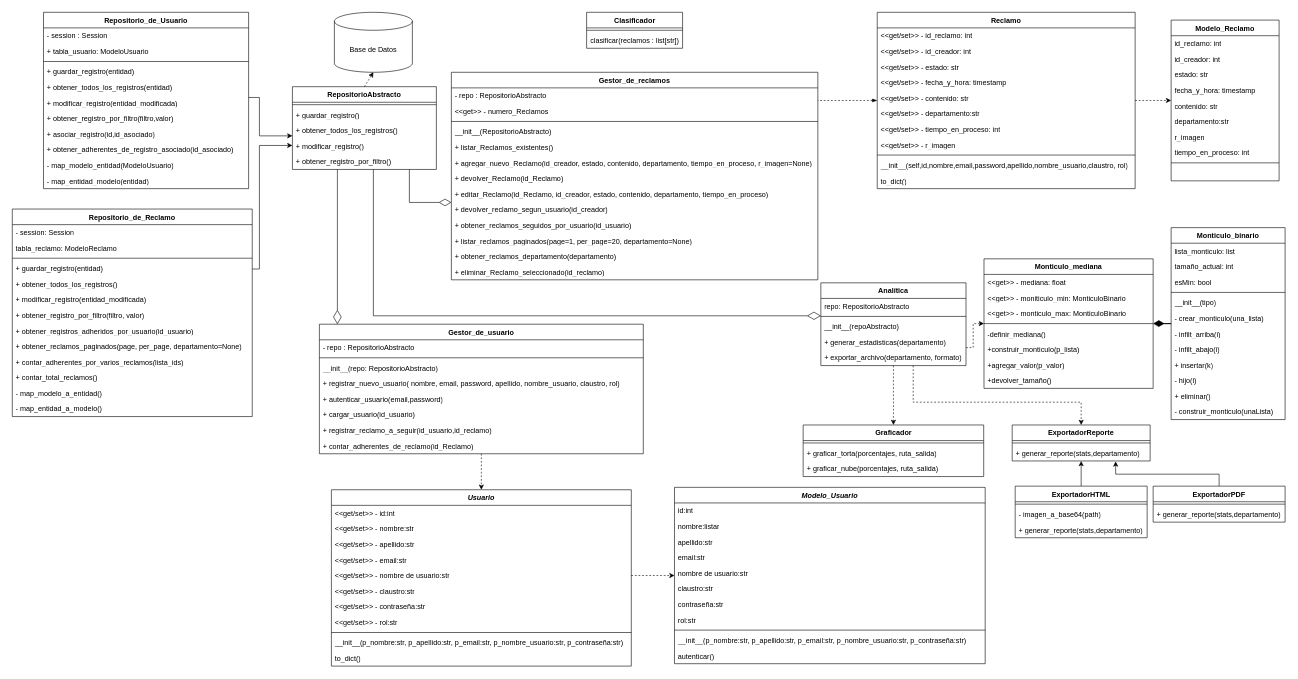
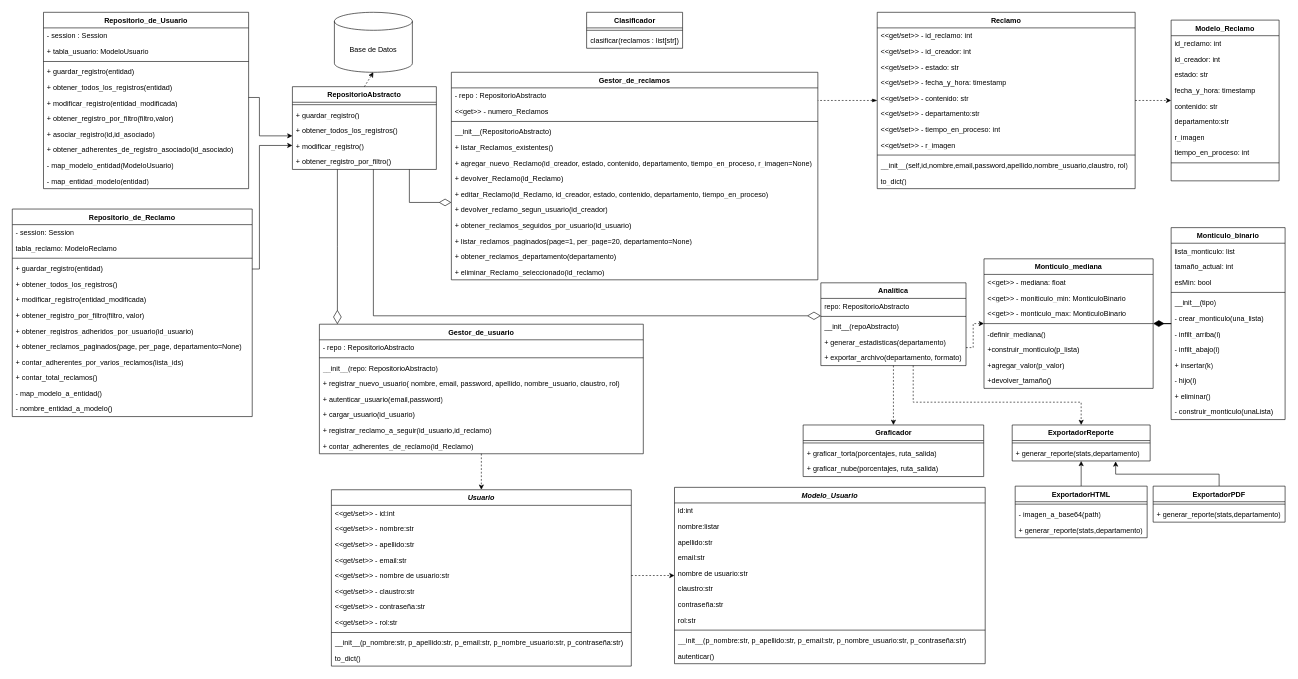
- <mxCell id="146" value="- map_entidad_a_modelo()" style="text;strokeColor=none;fillColor=none;align=left;verticalAlign=top;spacingLeft=4;spacingRight=4;overflow=hidden;rotatable=0;points=[[0,0.5],[1,0.5]];portConstraint=eastwest;whiteSpace=wrap;html=1;" parent="133" vertex="1"><mxGeometry y="320" width="400" height="26" as="geometry" /></mxCell>
+ <mxCell id="146" value="- nombre_entidad_a_modelo()" style="text;strokeColor=none;fillColor=none;align=left;verticalAlign=top;spacingLeft=4;spacingRight=4;overflow=hidden;rotatable=0;points=[[0,0.5],[1,0.5]];portConstraint=eastwest;whiteSpace=wrap;html=1;" parent="133" vertex="1"><mxGeometry y="320" width="400" height="26" as="geometry" /></mxCell>
